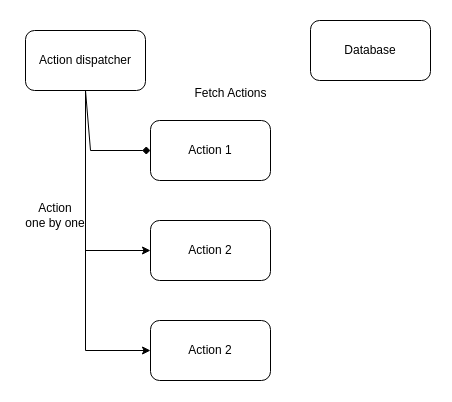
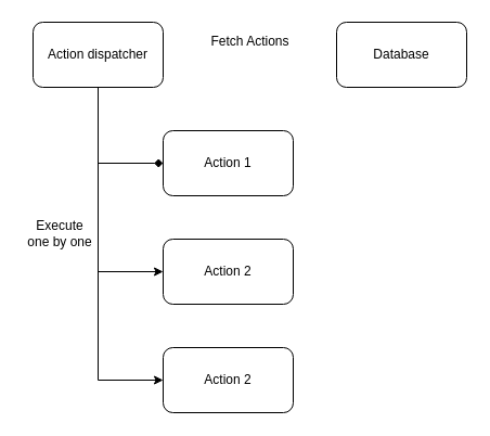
- <mxCell id="4" value="Action dispatcher" style="rounded=1;whiteSpace=wrap;html=1;" vertex="1" parent="1"><mxGeometry x="25" y="30" width="120" height="60" as="geometry" /></mxCell>
+ <mxCell id="4" value="Action dispatcher" style="rounded=1;whiteSpace=wrap;html=1;" vertex="1" parent="1"><mxGeometry x="30" y="20" width="120" height="60" as="geometry" /></mxCell>
- <mxCell id="10" value="Fetch Actions" style="text;html=1;align=center;verticalAlign=middle;resizable=0;points=[];autosize=1;strokeColor=none;fillColor=none;" vertex="1" parent="1"><mxGeometry x="180" y="78" width="100" height="30" as="geometry" /></mxCell>
+ <mxCell id="10" value="Fetch Actions" style="text;html=1;align=center;verticalAlign=middle;resizable=0;points=[];autosize=1;strokeColor=none;fillColor=none;" vertex="1" parent="1"><mxGeometry x="180" y="23" width="100" height="30" as="geometry" /></mxCell>
- <mxCell id="11" value="Action&lt;br&gt;one by one" style="text;html=1;strokeColor=none;fillColor=none;align=center;verticalAlign=middle;whiteSpace=wrap;rounded=0;" vertex="1" parent="1"><mxGeometry x="20" y="200" width="70" height="30" as="geometry" /></mxCell>
+ <mxCell id="11" value="Execute&lt;br&gt;one by one" style="text;html=1;strokeColor=none;fillColor=none;align=center;verticalAlign=middle;whiteSpace=wrap;rounded=0;" vertex="1" parent="1"><mxGeometry x="20" y="200" width="70" height="30" as="geometry" /></mxCell>
